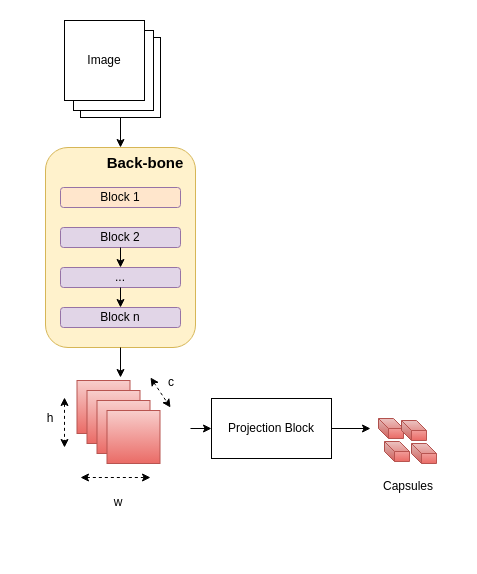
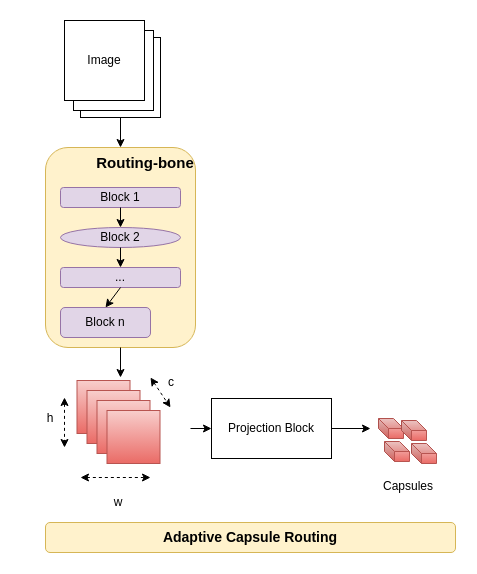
- <mxCell id="15" value="&lt;b&gt;&lt;font style=&quot;font-size: 15px;&quot;&gt;Back-bone&lt;/font&gt;&lt;/b&gt;" style="text;html=1;strokeColor=none;fillColor=none;align=center;verticalAlign=middle;whiteSpace=wrap;rounded=0;" parent="1" vertex="1"><mxGeometry x="70" y="147" width="150" height="30" as="geometry" /></mxCell>
+ <mxCell id="15" value="&lt;b&gt;&lt;font style=&quot;font-size: 15px;&quot;&gt;Routing-bone&lt;/font&gt;&lt;/b&gt;" style="text;html=1;strokeColor=none;fillColor=none;align=center;verticalAlign=middle;whiteSpace=wrap;rounded=0;" parent="1" vertex="1"><mxGeometry x="70" y="147" width="150" height="30" as="geometry" /></mxCell>
- <mxCell id="3" value="Block 1" style="rounded=1;whiteSpace=wrap;html=1;fillColor=#ffe6cc;strokeColor=#9673a6;" parent="1" vertex="1"><mxGeometry x="60" y="187" width="120" height="20" as="geometry" /></mxCell>
+ <mxCell id="3" value="Block 1" style="rounded=1;whiteSpace=wrap;html=1;fillColor=#e1d5e7;strokeColor=#9673a6;" parent="1" vertex="1"><mxGeometry x="60" y="187" width="120" height="20" as="geometry" /></mxCell>
+ <mxCell id="5" style="edgeStyle=none;html=1;exitX=0.5;exitY=1;exitDx=0;exitDy=0;entryX=0.5;entryY=0;entryDx=0;entryDy=0;" parent="1" source="3" target="4" edge="1"><mxGeometry relative="1" as="geometry" /></mxCell>
- <mxCell id="4" value="Block 2" style="rounded=1;whiteSpace=wrap;html=1;fillColor=#e1d5e7;strokeColor=#9673a6;" parent="1" vertex="1"><mxGeometry x="60" y="227" width="120" height="20" as="geometry" /></mxCell>
+ <mxCell id="4" value="Block 2" style="ellipse;whiteSpace=wrap;html=1;fillColor=#e1d5e7;strokeColor=#9673a6;" parent="1" vertex="1"><mxGeometry x="60" y="227" width="120" height="20" as="geometry" /></mxCell>
- <mxCell id="8" value="Block n" style="rounded=1;whiteSpace=wrap;html=1;fillColor=#e1d5e7;strokeColor=#9673a6;" parent="1" vertex="1"><mxGeometry x="60" y="307" width="120" height="20" as="geometry" /></mxCell>
+ <mxCell id="8" value="Block n" style="rounded=1;whiteSpace=wrap;html=1;fillColor=#e1d5e7;strokeColor=#9673a6;" parent="1" vertex="1"><mxGeometry x="60" y="307" width="90" height="30" as="geometry" /></mxCell>
+ <mxCell id="34" value="&lt;b&gt;&lt;font style=&quot;font-size: 14px;&quot;&gt;Adaptive Capsule Routing&lt;/font&gt;&lt;/b&gt;" style="rounded=1;whiteSpace=wrap;html=1;fillColor=#fff2cc;strokeColor=#d6b656;" parent="1" vertex="1"><mxGeometry x="45" y="522" width="410" height="30" as="geometry" /></mxCell>
